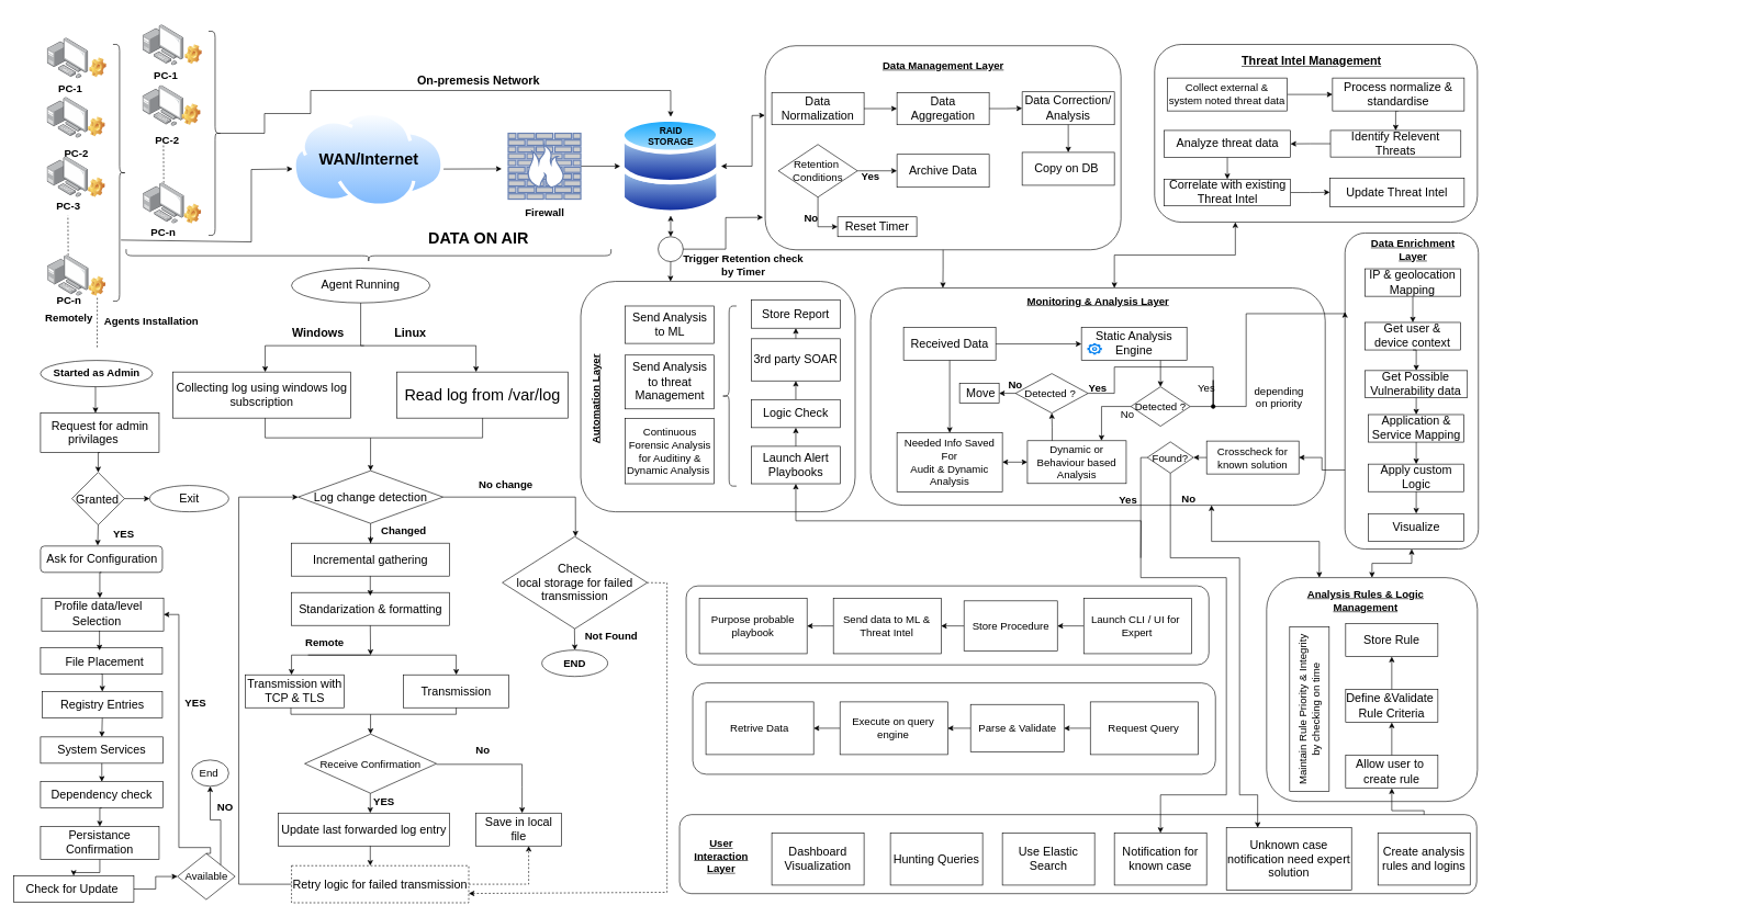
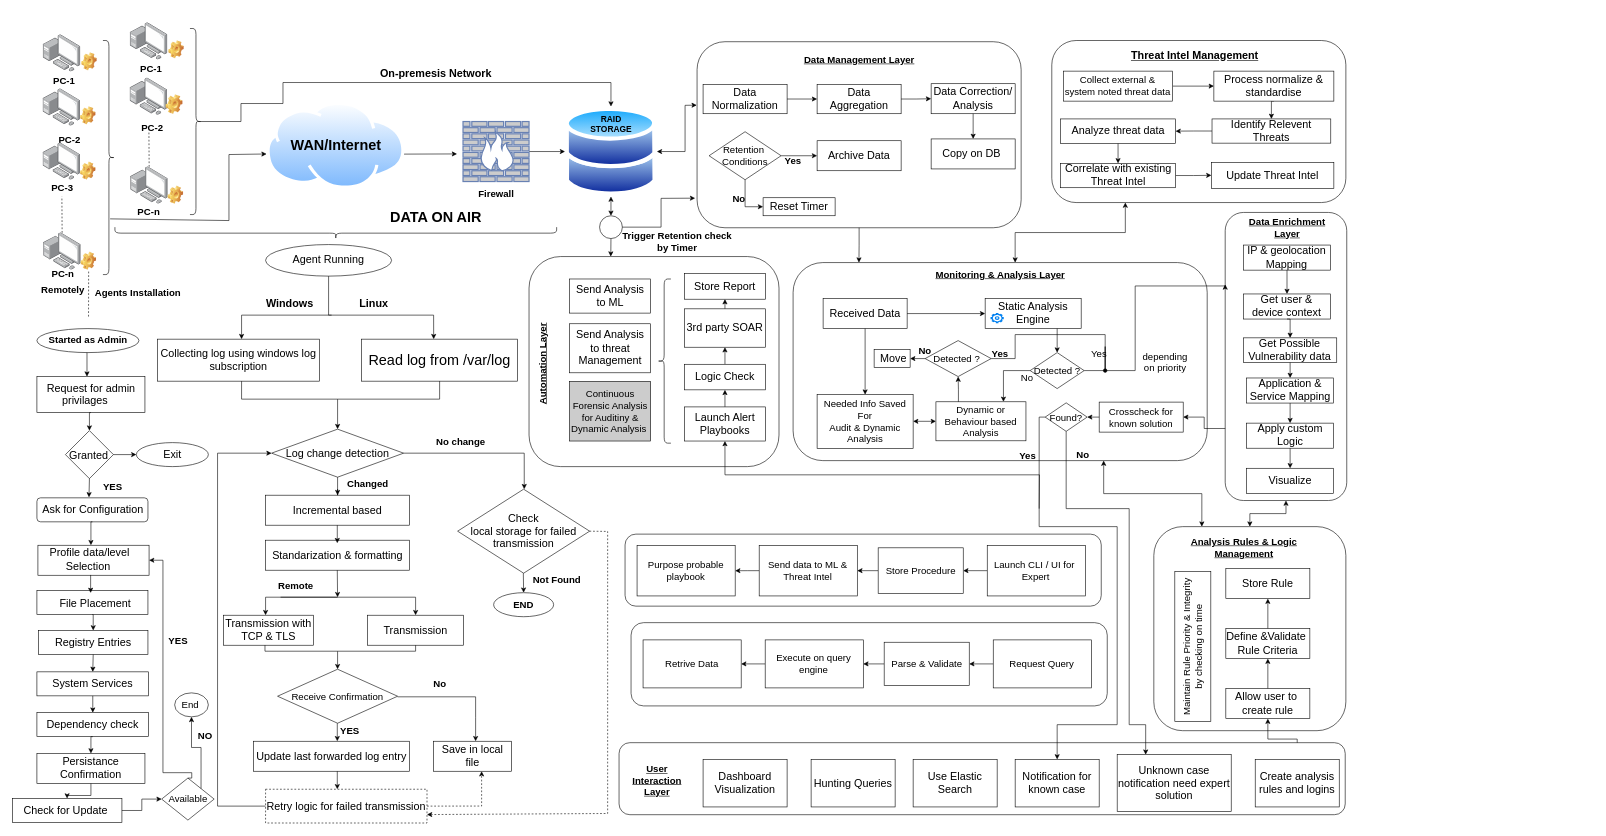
- <mxCell id="217" value="&lt;font style=&quot;font-size: 16px;&quot;&gt;Continuous Forensic Analysis for Auditiny &amp;amp; Dynamic Analysis&amp;nbsp;&lt;/font&gt;" style="rounded=0;whiteSpace=wrap;html=1;fontSize=16;" parent="204" vertex="1"><mxGeometry x="67.544" y="207.897" width="135.088" height="99.472" as="geometry" /></mxCell>
+ <mxCell id="217" value="&lt;font style=&quot;font-size: 16px;&quot;&gt;Continuous Forensic Analysis for Auditiny &amp;amp; Dynamic Analysis&amp;nbsp;&lt;/font&gt;" style="rounded=0;whiteSpace=wrap;html=1;fontSize=16;fillColor=#cccccc;" parent="204" vertex="1"><mxGeometry x="67.544" y="207.897" width="135.088" height="99.472" as="geometry" /></mxCell>
- <mxCell id="170" value="&lt;font style=&quot;font-size: 18px;&quot;&gt;Incremental gathering&lt;/font&gt;" style="rounded=0;whiteSpace=wrap;html=1;fontFamily=Helvetica;fontSize=16;fontColor=default;fillColor=none;gradientColor=none;" parent="169" vertex="1"><mxGeometry width="240" height="50" as="geometry" /></mxCell>
+ <mxCell id="170" value="&lt;font style=&quot;font-size: 18px;&quot;&gt;Incremental based&lt;/font&gt;" style="rounded=0;whiteSpace=wrap;html=1;fontFamily=Helvetica;fontSize=16;fontColor=default;fillColor=none;gradientColor=none;" parent="169" vertex="1"><mxGeometry width="240" height="50" as="geometry" /></mxCell>
